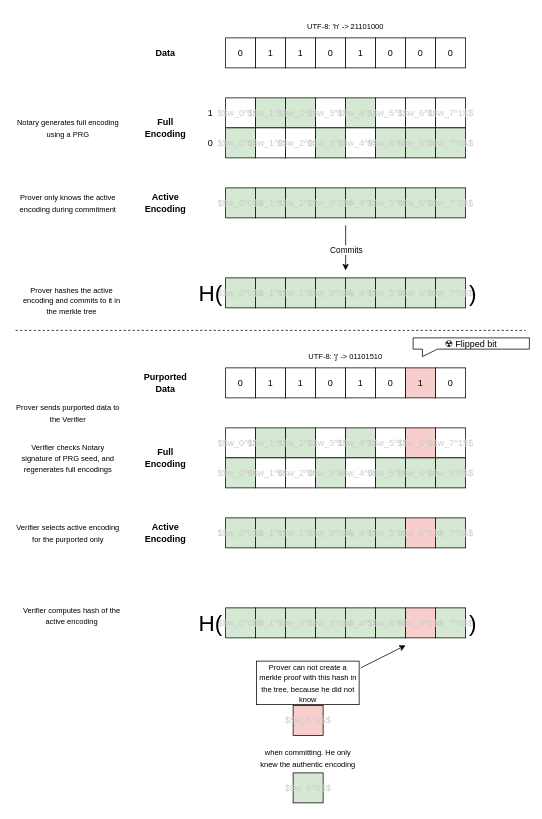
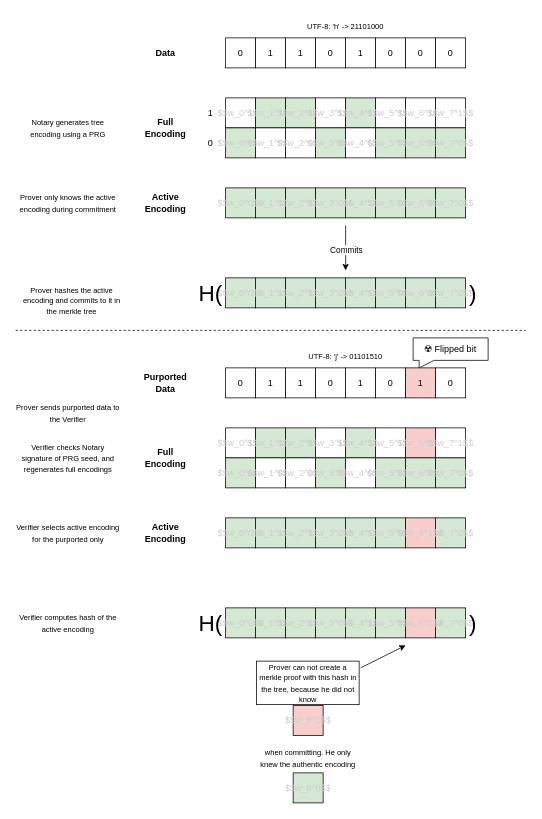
- <mxCell id="91" value="&lt;font style=&quot;font-size: 10px;&quot;&gt;Notary generates full encoding using a PRG&lt;/font&gt;" style="text;html=1;strokeColor=none;fillColor=none;align=center;verticalAlign=middle;whiteSpace=wrap;rounded=0;" parent="1" vertex="1"><mxGeometry x="20" y="150" width="140" height="40" as="geometry" /></mxCell>
+ <mxCell id="91" value="&lt;font style=&quot;font-size: 10px;&quot;&gt;Notary generates tree encoding using a PRG&lt;/font&gt;" style="text;html=1;strokeColor=none;fillColor=none;align=center;verticalAlign=middle;whiteSpace=wrap;rounded=0;" parent="1" vertex="1"><mxGeometry x="20" y="150" width="140" height="40" as="geometry" /></mxCell>
- <mxCell id="106" value="☢️ Flipped bit" style="shape=callout;whiteSpace=wrap;html=1;perimeter=calloutPerimeter;size=10;position=0.08;position2=0.08;" parent="1" vertex="1"><mxGeometry x="550" y="450" width="155" height="25" as="geometry" /></mxCell>
+ <mxCell id="106" value="☢️ Flipped bit" style="shape=callout;whiteSpace=wrap;html=1;perimeter=calloutPerimeter;size=10;position=0.08;position2=0.08;" parent="1" vertex="1"><mxGeometry x="550" y="450" width="100" height="40" as="geometry" /></mxCell>
- <mxCell id="101" value="&lt;font style=&quot;font-size: 10px;&quot;&gt;Verifier computes hash of the active encoding&lt;/font&gt;" style="text;html=1;strokeColor=none;fillColor=none;align=center;verticalAlign=middle;whiteSpace=wrap;rounded=0;" parent="1" vertex="1"><mxGeometry x="25" y="800" width="140" height="40" as="geometry" /></mxCell>
+ <mxCell id="101" value="&lt;font style=&quot;font-size: 10px;&quot;&gt;Verifier computes hash of the active encoding&lt;/font&gt;" style="text;html=1;strokeColor=none;fillColor=none;align=center;verticalAlign=middle;whiteSpace=wrap;rounded=0;" parent="1" vertex="1"><mxGeometry x="20" y="810" width="140" height="40" as="geometry" /></mxCell>
